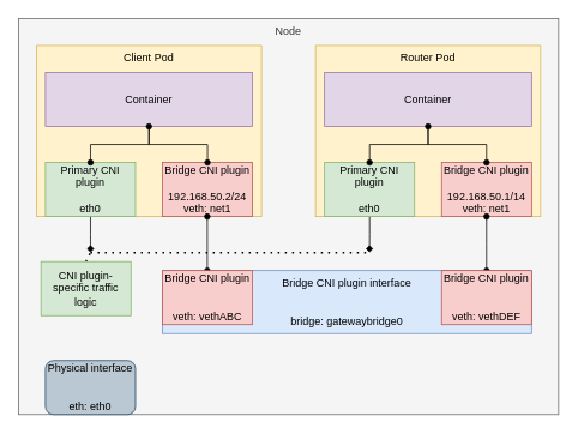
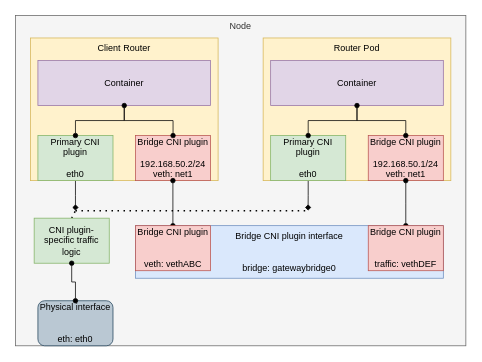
- <mxCell id="3" value="Client Pod" style="rounded=0;whiteSpace=wrap;html=1;verticalAlign=top;fillColor=#fff2cc;strokeColor=#d6b656;" parent="1" vertex="1"><mxGeometry x="40" y="50" width="250" height="190" as="geometry" /></mxCell>
+ <mxCell id="3" value="Client Router" style="rounded=0;whiteSpace=wrap;html=1;verticalAlign=top;fillColor=#fff2cc;strokeColor=#d6b656;" parent="1" vertex="1"><mxGeometry x="40" y="50" width="250" height="190" as="geometry" /></mxCell>
- <mxCell id="13" value="Bridge CNI plugin&lt;div&gt;&lt;font color=&quot;#000000&quot;&gt;&lt;br&gt;&lt;/font&gt;192.168.50.1/14&lt;br&gt;veth: net1&lt;/div&gt;" style="rounded=0;whiteSpace=wrap;html=1;fillColor=#f8cecc;strokeColor=#b85450;" parent="1" vertex="1"><mxGeometry x="490" y="180" width="100" height="60" as="geometry" /></mxCell>
+ <mxCell id="13" value="Bridge CNI plugin&lt;div&gt;&lt;font color=&quot;#000000&quot;&gt;&lt;br&gt;&lt;/font&gt;192.168.50.1/24&lt;br&gt;veth: net1&lt;/div&gt;" style="rounded=0;whiteSpace=wrap;html=1;fillColor=#f8cecc;strokeColor=#b85450;" parent="1" vertex="1"><mxGeometry x="490" y="180" width="100" height="60" as="geometry" /></mxCell>
- <mxCell id="26" value="Bridge CNI plugin&lt;div&gt;&lt;font color=&quot;#000000&quot;&gt;&lt;br&gt;&lt;/font&gt;&lt;br&gt;veth: vethDEF&lt;/div&gt;" style="rounded=0;whiteSpace=wrap;html=1;fillColor=#f8cecc;strokeColor=#b85450;" parent="1" vertex="1"><mxGeometry x="490" y="300" width="100" height="60" as="geometry" /></mxCell>
+ <mxCell id="26" value="Bridge CNI plugin&lt;div&gt;&lt;font color=&quot;#000000&quot;&gt;&lt;br&gt;&lt;/font&gt;&lt;br&gt;traffic: vethDEF&lt;/div&gt;" style="rounded=0;whiteSpace=wrap;html=1;fillColor=#f8cecc;strokeColor=#b85450;" parent="1" vertex="1"><mxGeometry x="490" y="300" width="100" height="60" as="geometry" /></mxCell>
+ <mxCell id="24" style="edgeStyle=orthogonalEdgeStyle;rounded=0;orthogonalLoop=1;jettySize=auto;html=1;exitX=0.5;exitY=1;exitDx=0;exitDy=0;entryX=0.5;entryY=0;entryDx=0;entryDy=0;endArrow=oval;endFill=1;startArrow=oval;startFill=1;" parent="1" source="22" target="23" edge="1"><mxGeometry relative="1" as="geometry" /></mxCell>
